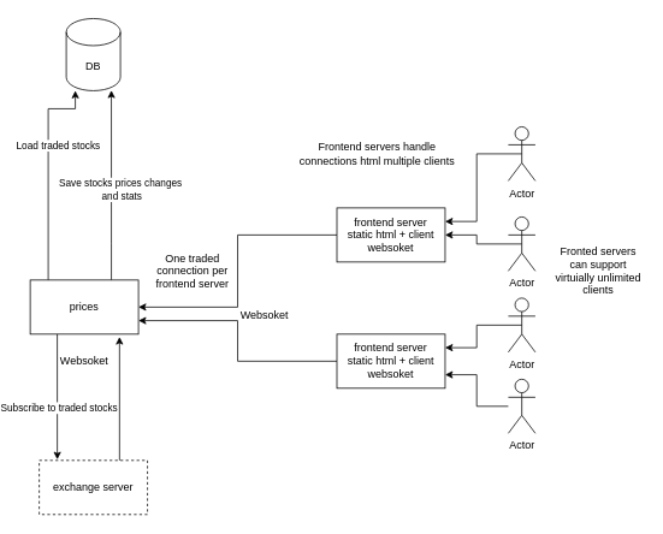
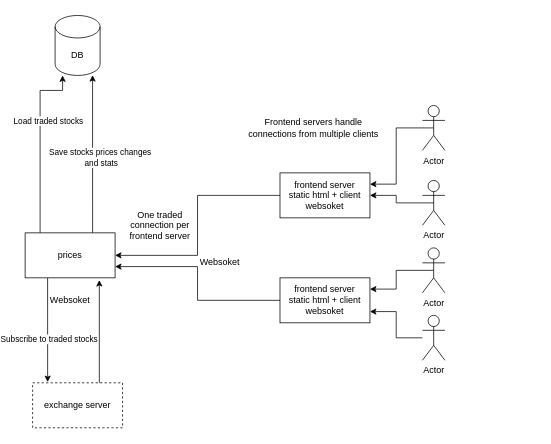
- <mxCell id="25" value="Frontend servers handle connections html multiple clients" style="text;html=1;strokeColor=none;fillColor=none;align=center;verticalAlign=middle;whiteSpace=wrap;rounded=0;" vertex="1" parent="1"><mxGeometry x="310" y="160" width="190" height="20" as="geometry" /></mxCell>
+ <mxCell id="25" value="Frontend servers handle connections from multiple clients" style="text;html=1;strokeColor=none;fillColor=none;align=center;verticalAlign=middle;whiteSpace=wrap;rounded=0;" vertex="1" parent="1"><mxGeometry x="310" y="160" width="190" height="20" as="geometry" /></mxCell>
- <mxCell id="26" value="Fronted servers can support virtuially unlimited clients" style="text;html=1;strokeColor=none;fillColor=none;align=center;verticalAlign=middle;whiteSpace=wrap;rounded=0;" vertex="1" parent="1"><mxGeometry x="600" y="250" width="100" height="100" as="geometry" /></mxCell>
